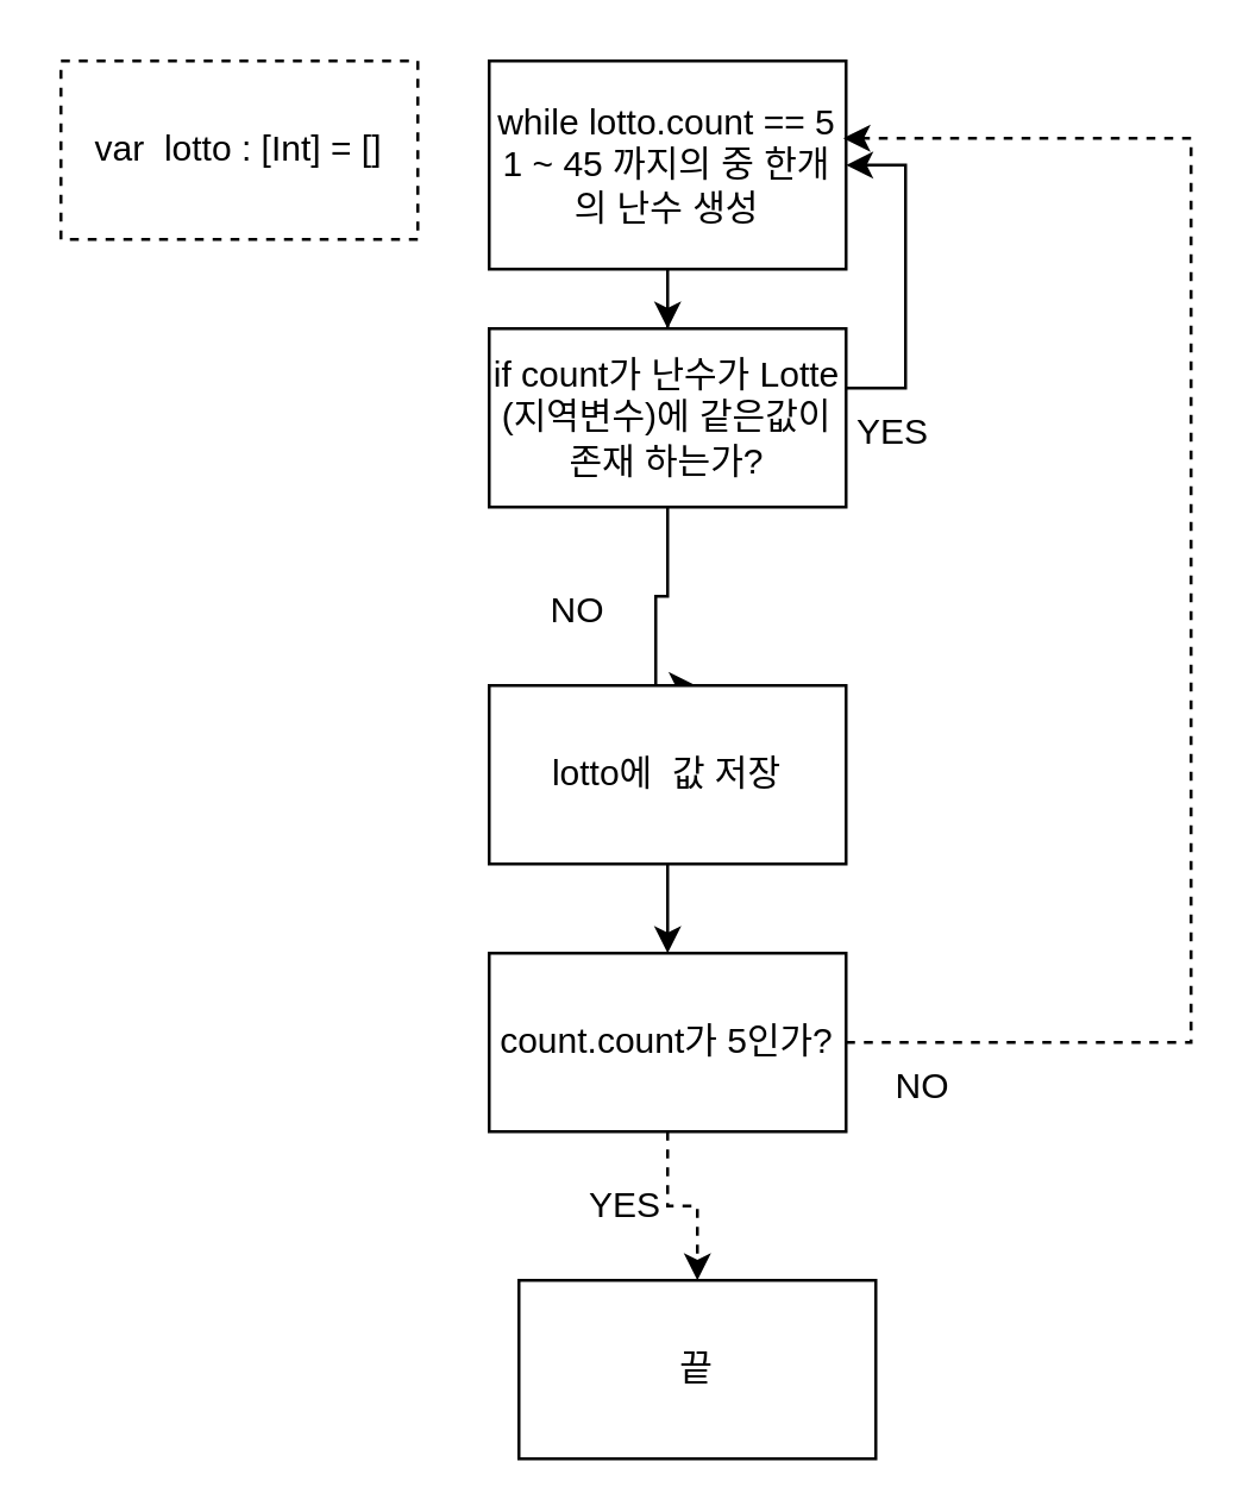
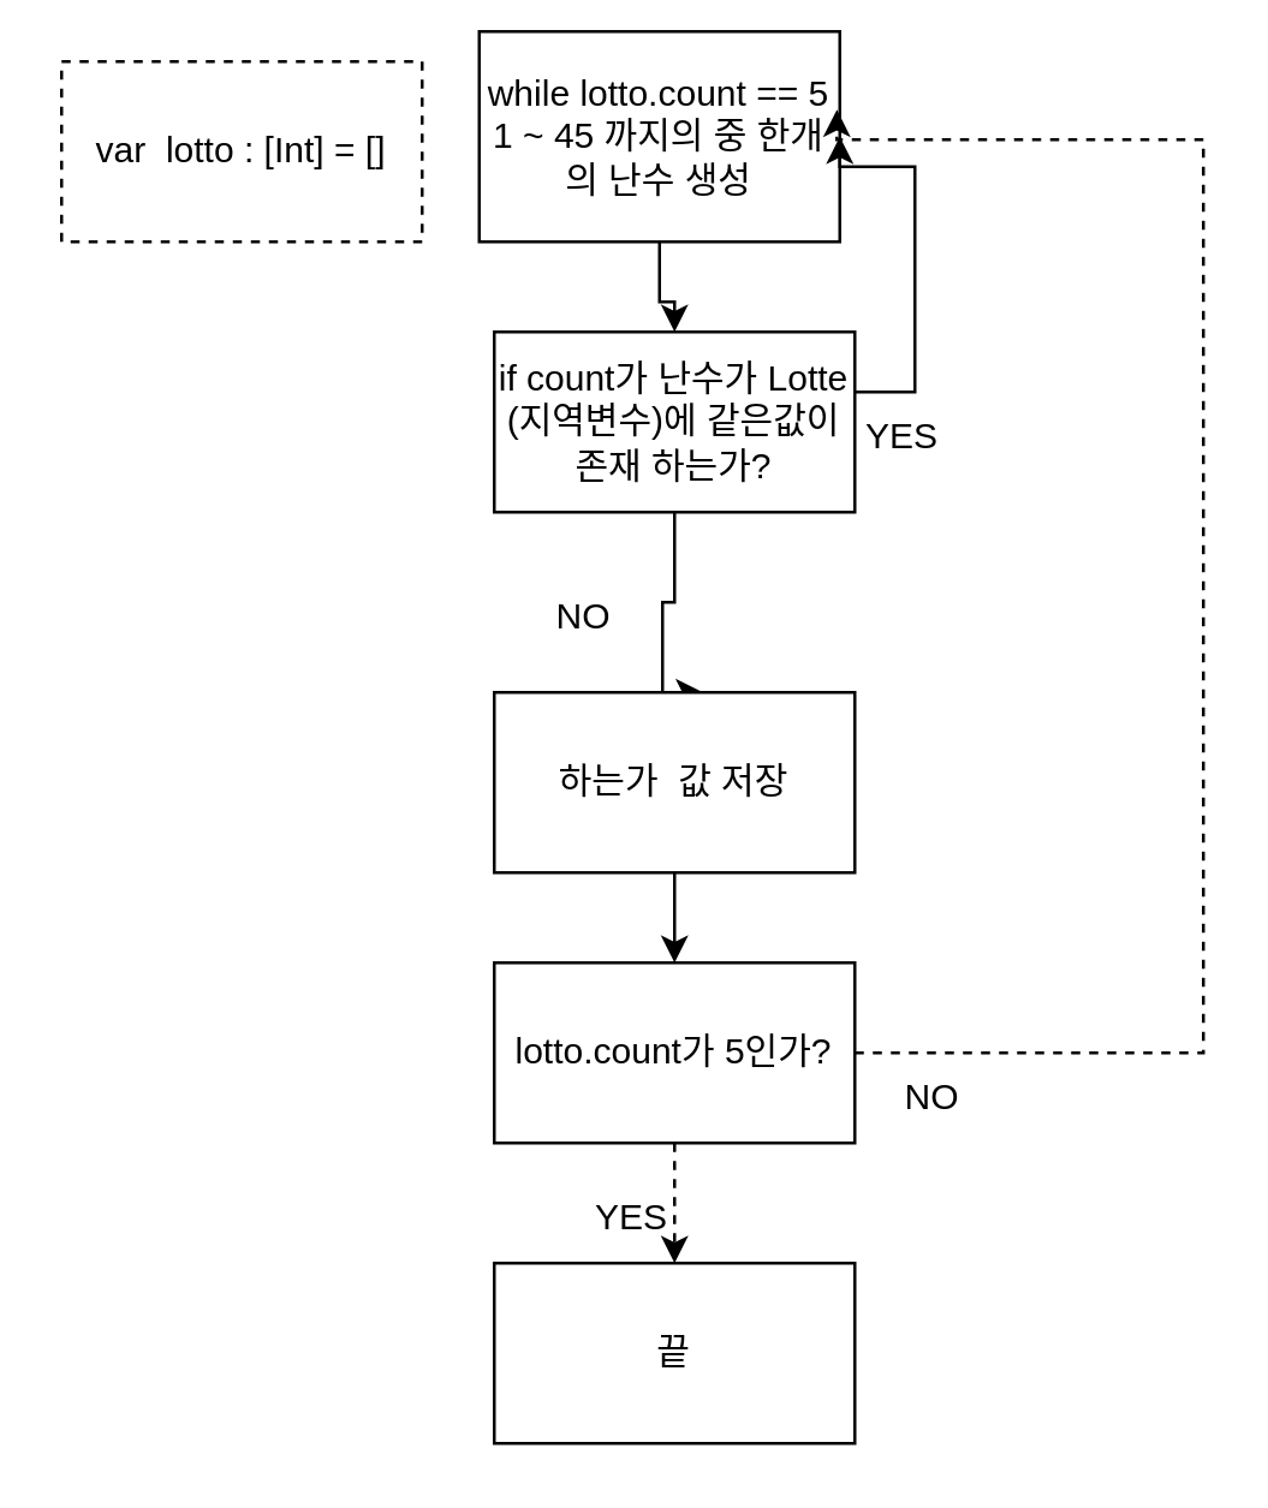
- <mxCell id="3" value="while lotto.count == 5&lt;br&gt;1 ~ 45 까지의 중 한개의 난수 생성" style="rounded=0;whiteSpace=wrap;html=1;" vertex="1" parent="1"><mxGeometry x="164" y="20" width="120" height="70" as="geometry" /></mxCell>
+ <mxCell id="3" value="while lotto.count == 5&lt;br&gt;1 ~ 45 까지의 중 한개의 난수 생성" style="rounded=0;whiteSpace=wrap;html=1;" vertex="1" parent="1"><mxGeometry x="159" y="10" width="120" height="70" as="geometry" /></mxCell>
- <mxCell id="11" value="lotto에 &amp;nbsp;값 저장" style="rounded=0;whiteSpace=wrap;html=1;" vertex="1" parent="1"><mxGeometry x="164" y="230" width="120" height="60" as="geometry" /></mxCell>
+ <mxCell id="11" value="하는가 &amp;nbsp;값 저장" style="rounded=0;whiteSpace=wrap;html=1;" vertex="1" parent="1"><mxGeometry x="164" y="230" width="120" height="60" as="geometry" /></mxCell>
- <mxCell id="14" value="&lt;span&gt;count.count가 5인가?&lt;/span&gt;" style="whiteSpace=wrap;html=1;rounded=0;" vertex="1" parent="1"><mxGeometry x="164" y="320" width="120" height="60" as="geometry" /></mxCell>
+ <mxCell id="14" value="&lt;span&gt;lotto.count가 5인가?&lt;/span&gt;" style="whiteSpace=wrap;html=1;rounded=0;" vertex="1" parent="1"><mxGeometry x="164" y="320" width="120" height="60" as="geometry" /></mxCell>
- <mxCell id="15" value="끝" style="whiteSpace=wrap;html=1;rounded=0;" vertex="1" parent="1"><mxGeometry x="174" y="430" width="120" height="60" as="geometry" /></mxCell>
+ <mxCell id="15" value="끝" style="whiteSpace=wrap;html=1;rounded=0;" vertex="1" parent="1"><mxGeometry x="164" y="420" width="120" height="60" as="geometry" /></mxCell>
